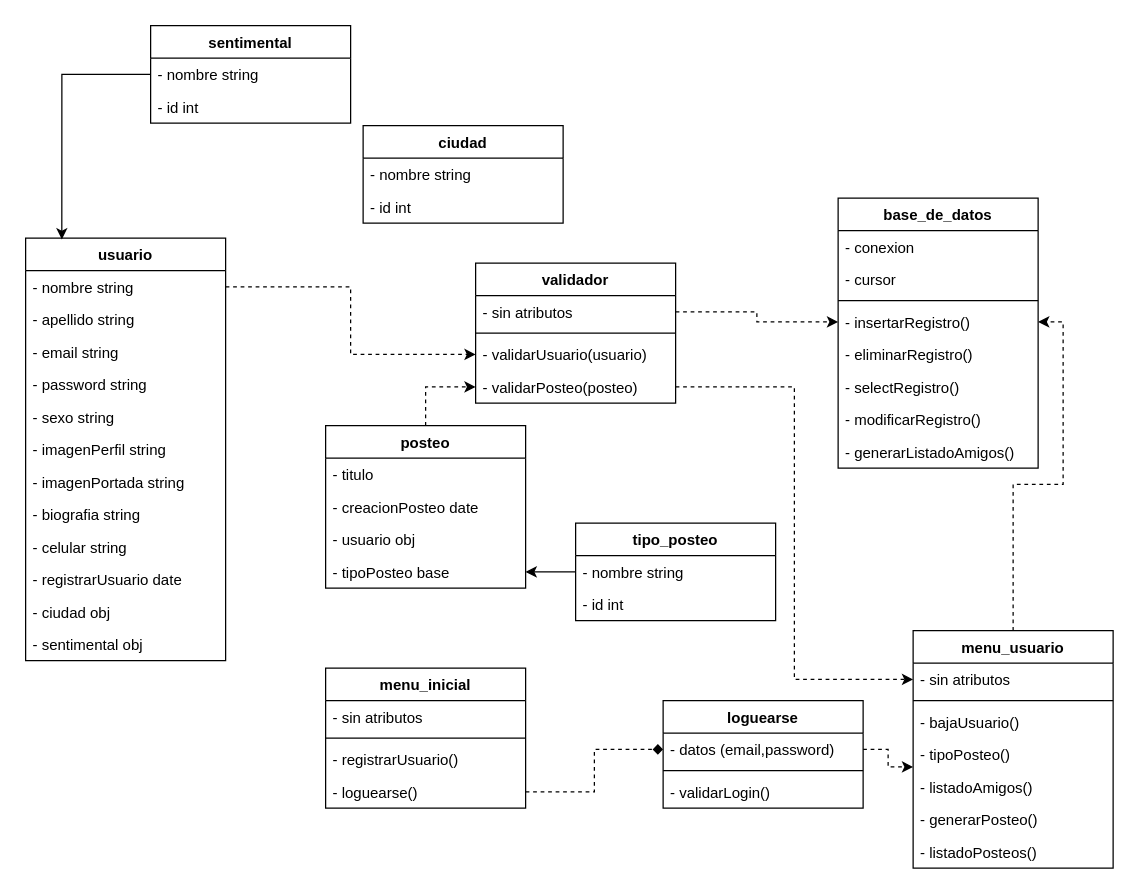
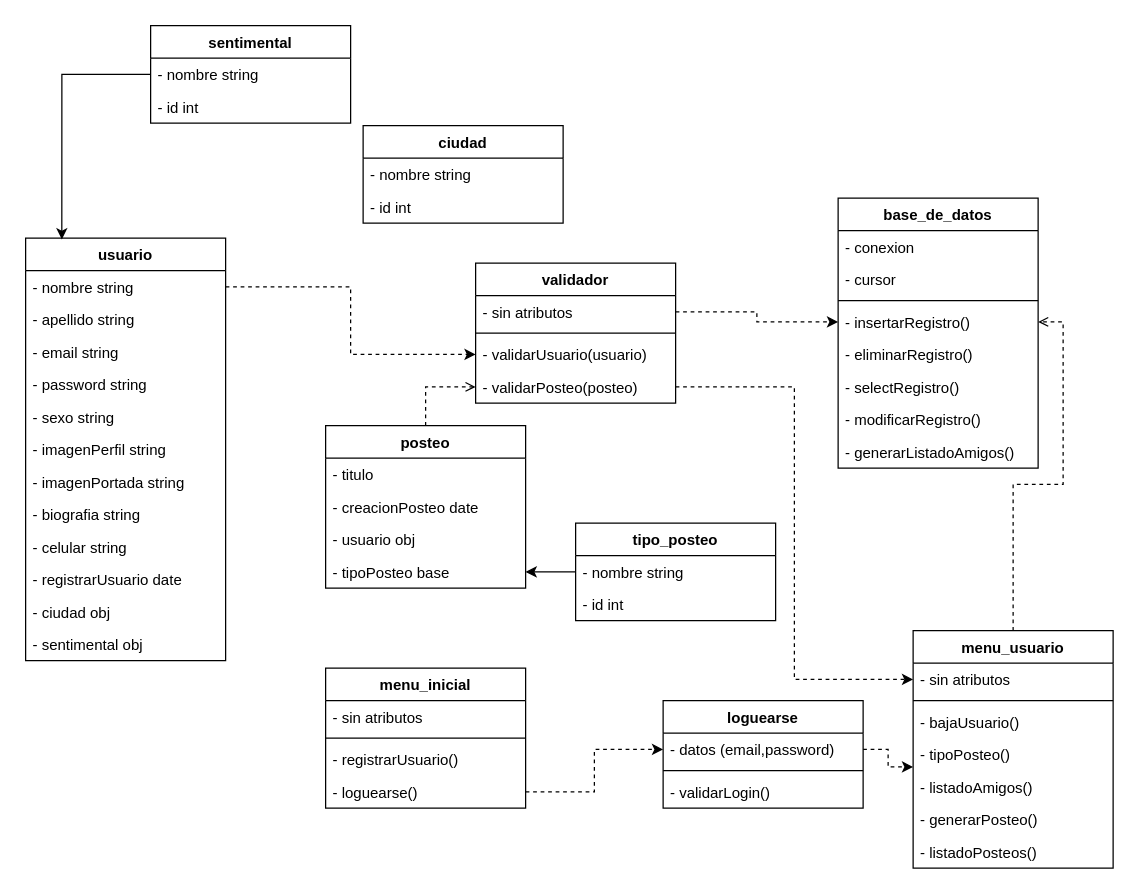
- <mxCell id="46" style="edgeStyle=orthogonalEdgeStyle;rounded=0;orthogonalLoop=1;jettySize=auto;html=1;entryX=1;entryY=0.5;entryDx=0;entryDy=0;dashed=1;" parent="1" source="47" target="19" edge="1"><mxGeometry relative="1" as="geometry" /></mxCell>
+ <mxCell id="46" style="edgeStyle=orthogonalEdgeStyle;rounded=0;orthogonalLoop=1;jettySize=auto;html=1;entryX=1;entryY=0.5;entryDx=0;entryDy=0;dashed=1;endArrow=open;" parent="1" source="47" target="19" edge="1"><mxGeometry relative="1" as="geometry" /></mxCell>
- <mxCell id="24" style="edgeStyle=orthogonalEdgeStyle;rounded=0;orthogonalLoop=1;jettySize=auto;html=1;entryX=0;entryY=0.5;entryDx=0;entryDy=0;dashed=1;" parent="1" source="25" target="34" edge="1"><mxGeometry relative="1" as="geometry" /></mxCell>
+ <mxCell id="24" style="edgeStyle=orthogonalEdgeStyle;rounded=0;orthogonalLoop=1;jettySize=auto;html=1;entryX=0;entryY=0.5;entryDx=0;entryDy=0;dashed=1;endArrow=open;" parent="1" source="25" target="34" edge="1"><mxGeometry relative="1" as="geometry" /></mxCell>
- <mxCell id="45" style="edgeStyle=orthogonalEdgeStyle;rounded=0;orthogonalLoop=1;jettySize=auto;html=1;entryX=0;entryY=0.5;entryDx=0;entryDy=0;dashed=1;endArrow=diamond;" parent="1" source="44" target="36" edge="1"><mxGeometry relative="1" as="geometry" /></mxCell>
+ <mxCell id="45" style="edgeStyle=orthogonalEdgeStyle;rounded=0;orthogonalLoop=1;jettySize=auto;html=1;entryX=0;entryY=0.5;entryDx=0;entryDy=0;dashed=1;" parent="1" source="44" target="36" edge="1"><mxGeometry relative="1" as="geometry" /></mxCell>
